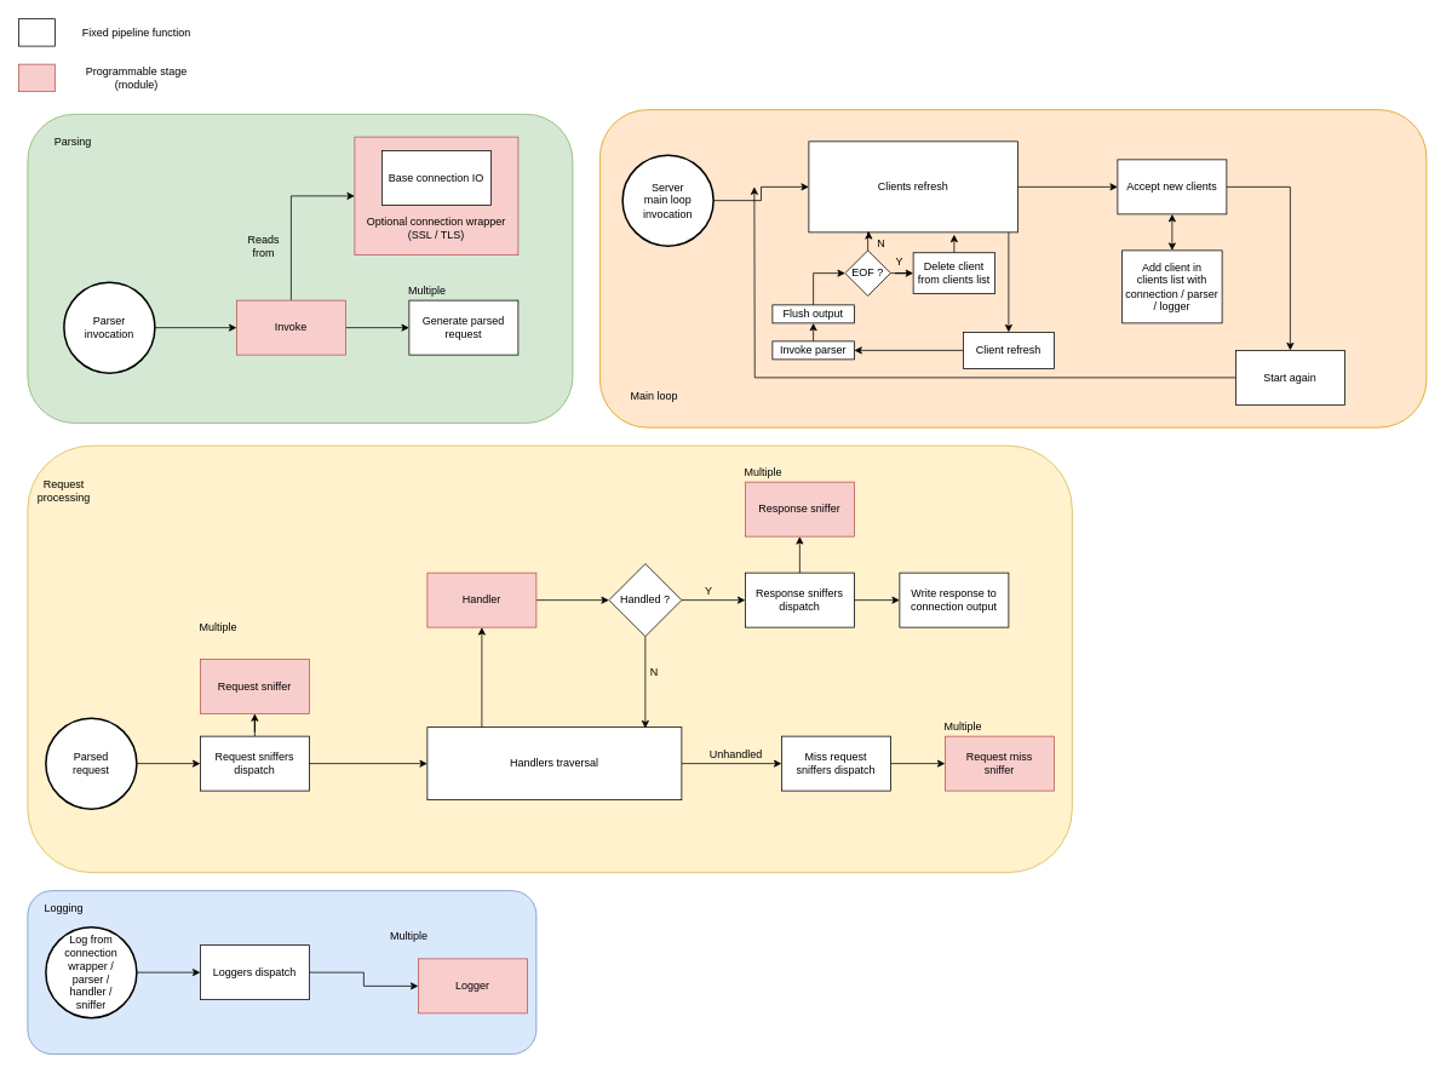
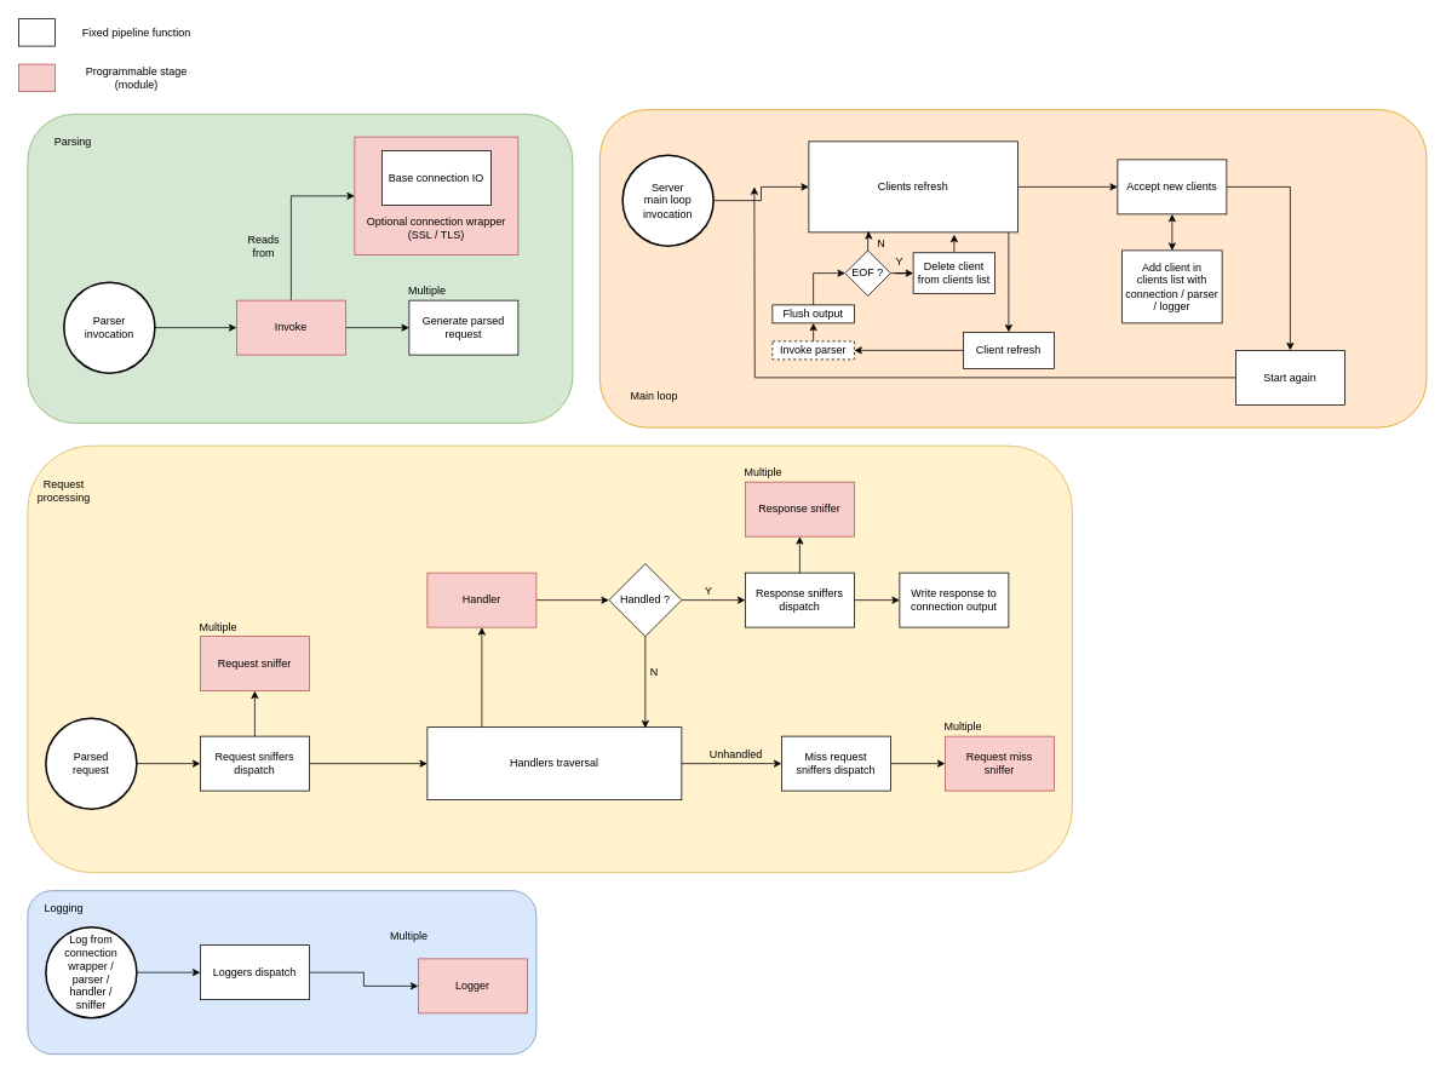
- <mxCell id="61" value="Invoke parser" style="rounded=0;whiteSpace=wrap;html=1;" vertex="1" parent="1"><mxGeometry x="850" y="375" width="90" height="20" as="geometry" /></mxCell>
+ <mxCell id="61" value="Invoke parser" style="rounded=0;whiteSpace=wrap;html=1;dashed=1;" vertex="1" parent="1"><mxGeometry x="850" y="375" width="90" height="20" as="geometry" /></mxCell>
- <mxCell id="38" value="Request sniffer" style="rounded=0;whiteSpace=wrap;html=1;fillColor=#f8cecc;strokeColor=#b85450;" vertex="1" parent="1"><mxGeometry x="220" y="725" width="120" height="60" as="geometry" /></mxCell>
+ <mxCell id="38" value="Request sniffer" style="rounded=0;whiteSpace=wrap;html=1;fillColor=#f8cecc;strokeColor=#b85450;" vertex="1" parent="1"><mxGeometry x="220" y="700" width="120" height="60" as="geometry" /></mxCell>
